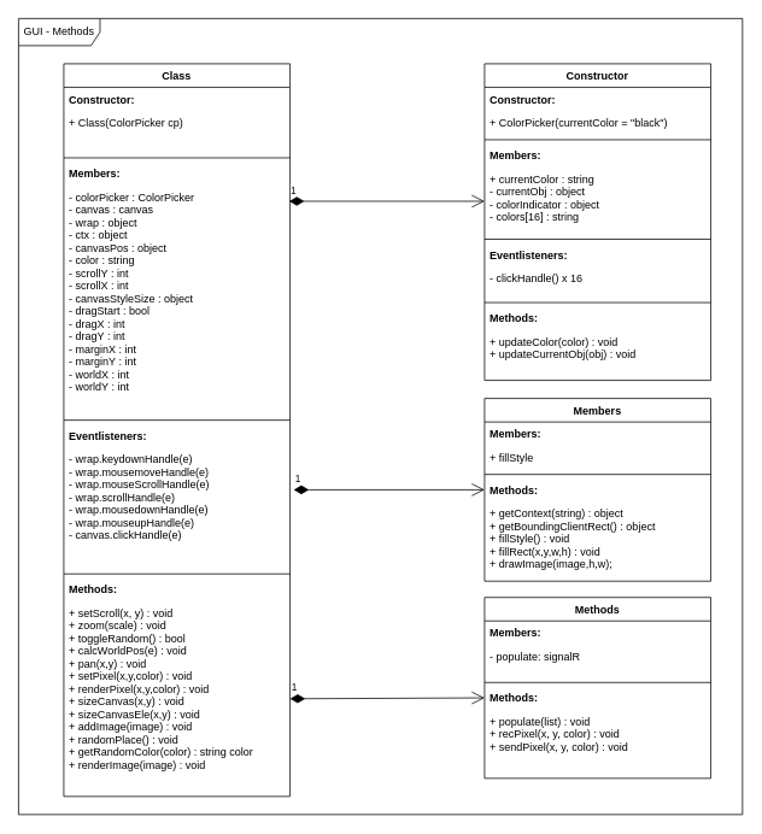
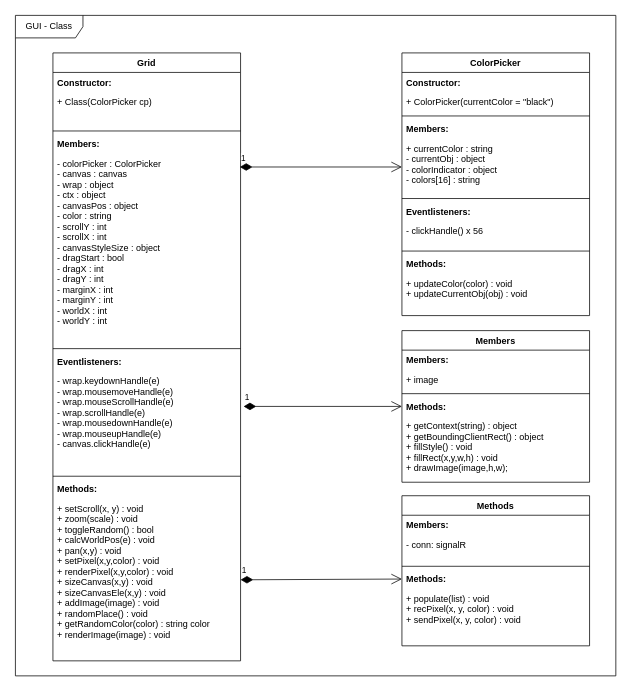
- <mxCell id="2" value="GUI - Methods" style="shape=umlFrame;whiteSpace=wrap;html=1;width=90;height=30;" parent="1" vertex="1"><mxGeometry x="20" y="20" width="800" height="880" as="geometry" /></mxCell>
+ <mxCell id="2" value="GUI - Class" style="shape=umlFrame;whiteSpace=wrap;html=1;width=90;height=30;" parent="1" vertex="1"><mxGeometry x="20" y="20" width="800" height="880" as="geometry" /></mxCell>
- <mxCell id="3" value="Class" style="swimlane;fontStyle=1;align=center;verticalAlign=top;childLayout=stackLayout;horizontal=1;startSize=26;horizontalStack=0;resizeParent=1;resizeParentMax=0;resizeLast=0;collapsible=1;marginBottom=0;" parent="1" vertex="1"><mxGeometry x="70" y="70" width="250" height="810" as="geometry" /></mxCell>
+ <mxCell id="3" value="Grid" style="swimlane;fontStyle=1;align=center;verticalAlign=top;childLayout=stackLayout;horizontal=1;startSize=26;horizontalStack=0;resizeParent=1;resizeParentMax=0;resizeLast=0;collapsible=1;marginBottom=0;" parent="1" vertex="1"><mxGeometry x="70" y="70" width="250" height="810" as="geometry" /></mxCell>
- <mxCell id="15" value="Constructor" style="swimlane;fontStyle=1;align=center;verticalAlign=top;childLayout=stackLayout;horizontal=1;startSize=26;horizontalStack=0;resizeParent=1;resizeParentMax=0;resizeLast=0;collapsible=1;marginBottom=0;" parent="1" vertex="1"><mxGeometry x="535" y="70" width="250" height="350" as="geometry" /></mxCell>
+ <mxCell id="15" value="ColorPicker" style="swimlane;fontStyle=1;align=center;verticalAlign=top;childLayout=stackLayout;horizontal=1;startSize=26;horizontalStack=0;resizeParent=1;resizeParentMax=0;resizeLast=0;collapsible=1;marginBottom=0;" parent="1" vertex="1"><mxGeometry x="535" y="70" width="250" height="350" as="geometry" /></mxCell>
- <mxCell id="23" value="- clickHandle() x 16" style="text;strokeColor=none;fillColor=none;align=left;verticalAlign=top;spacingLeft=4;spacingRight=4;overflow=hidden;rotatable=0;points=[[0,0.5],[1,0.5]];portConstraint=eastwest;" parent="15" vertex="1"><mxGeometry y="224" width="250" height="36" as="geometry" /></mxCell>
+ <mxCell id="23" value="- clickHandle() x 56" style="text;strokeColor=none;fillColor=none;align=left;verticalAlign=top;spacingLeft=4;spacingRight=4;overflow=hidden;rotatable=0;points=[[0,0.5],[1,0.5]];portConstraint=eastwest;" parent="15" vertex="1"><mxGeometry y="224" width="250" height="36" as="geometry" /></mxCell>
- <mxCell id="30" value="+ fillStyle" style="text;strokeColor=none;fillColor=none;align=left;verticalAlign=top;spacingLeft=4;spacingRight=4;overflow=hidden;rotatable=0;points=[[0,0.5],[1,0.5]];portConstraint=eastwest;fontStyle=0" parent="28" vertex="1"><mxGeometry y="52" width="250" height="28" as="geometry" /></mxCell>
+ <mxCell id="30" value="+ image" style="text;strokeColor=none;fillColor=none;align=left;verticalAlign=top;spacingLeft=4;spacingRight=4;overflow=hidden;rotatable=0;points=[[0,0.5],[1,0.5]];portConstraint=eastwest;fontStyle=0" parent="28" vertex="1"><mxGeometry y="52" width="250" height="28" as="geometry" /></mxCell>
- <mxCell id="37" value="- populate: signalR" style="text;strokeColor=none;fillColor=none;align=left;verticalAlign=top;spacingLeft=4;spacingRight=4;overflow=hidden;rotatable=0;points=[[0,0.5],[1,0.5]];portConstraint=eastwest;fontStyle=0" parent="35" vertex="1"><mxGeometry y="52" width="250" height="38" as="geometry" /></mxCell>
+ <mxCell id="37" value="- conn: signalR" style="text;strokeColor=none;fillColor=none;align=left;verticalAlign=top;spacingLeft=4;spacingRight=4;overflow=hidden;rotatable=0;points=[[0,0.5],[1,0.5]];portConstraint=eastwest;fontStyle=0" parent="35" vertex="1"><mxGeometry y="52" width="250" height="38" as="geometry" /></mxCell>
